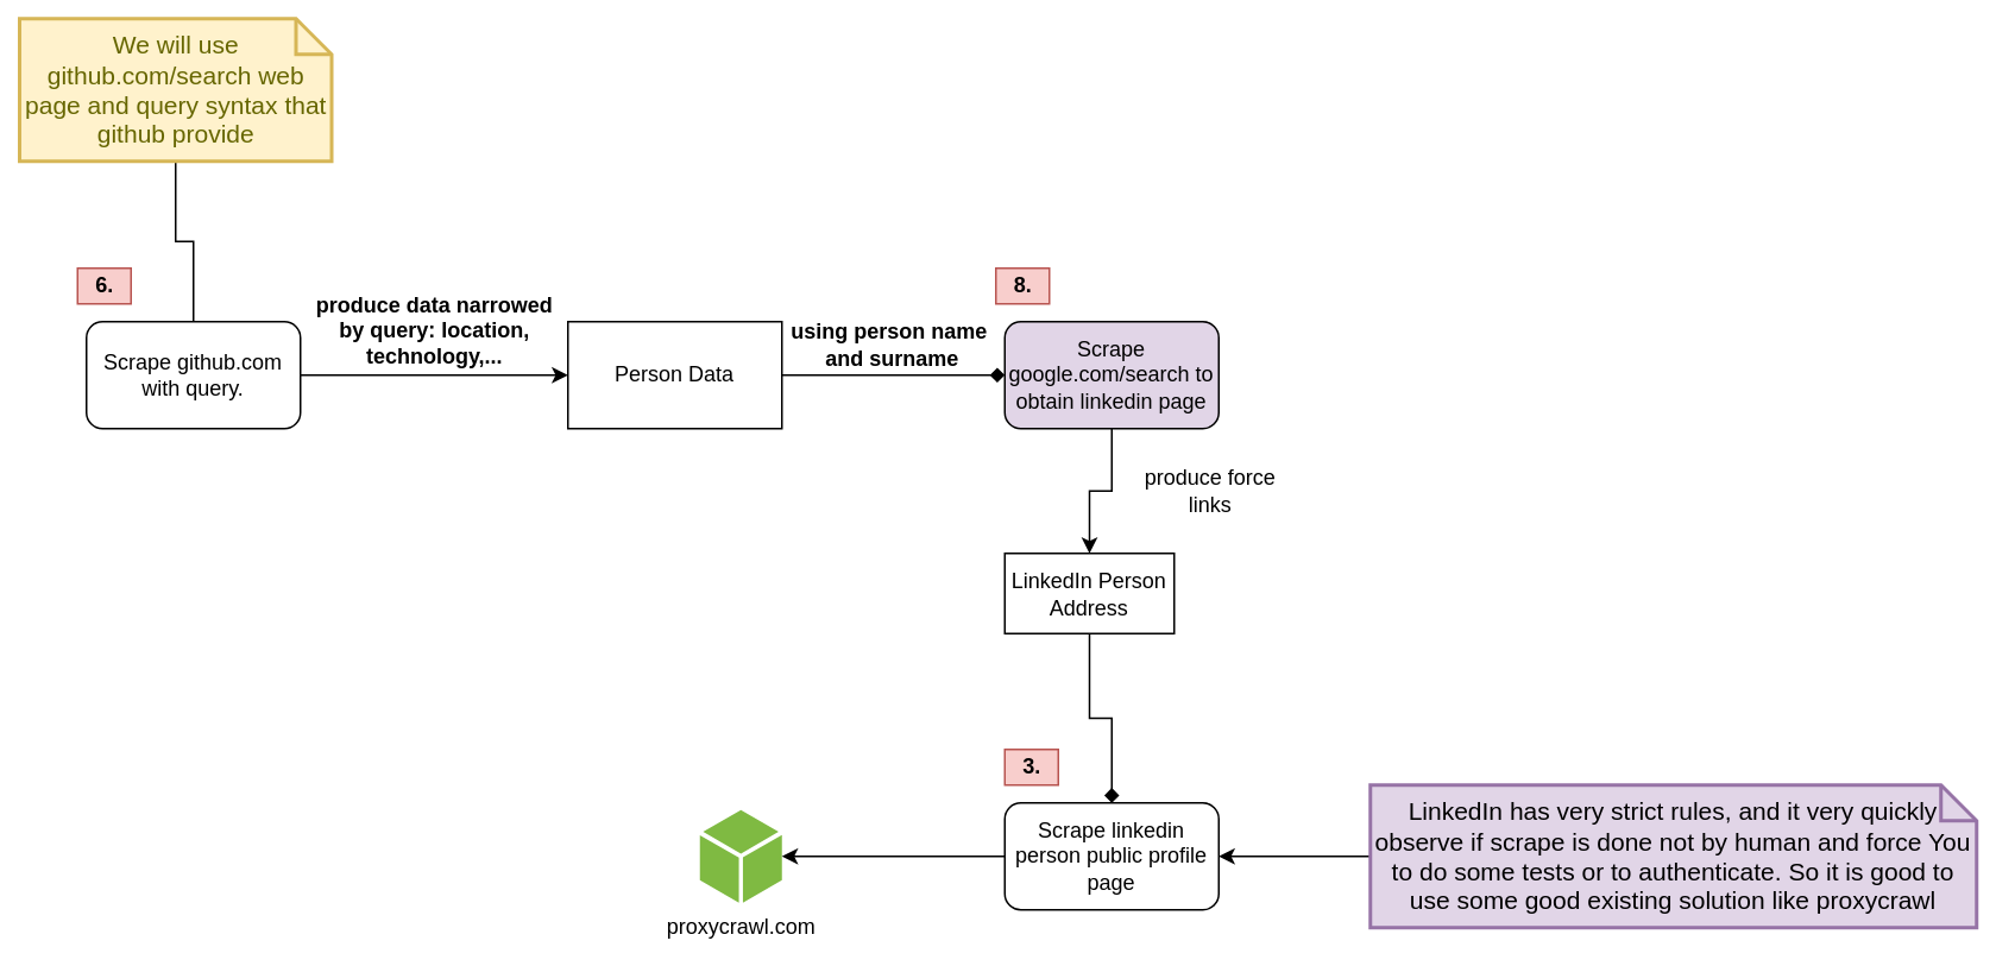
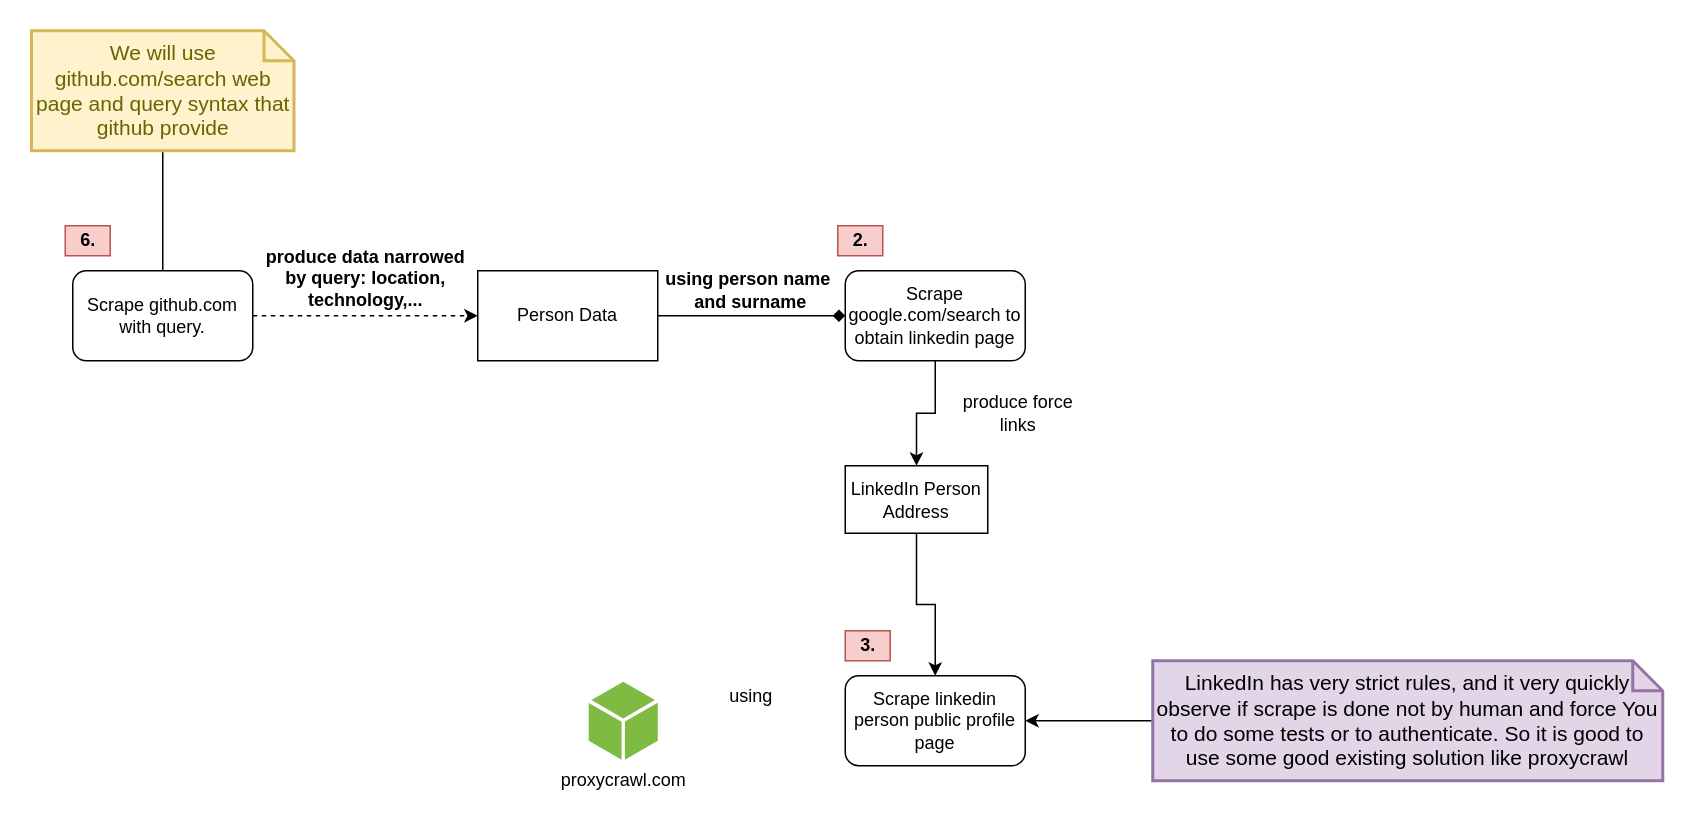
- <mxCell id="5" value="We will use github.com/search web page and query syntax that github provide" style="shape=note;strokeWidth=2;fontSize=14;size=20;whiteSpace=wrap;html=1;fillColor=#fff2cc;strokeColor=#d6b656;fontColor=#666600;" vertex="1" parent="1"><mxGeometry x="10.5" y="10" width="175" height="80" as="geometry" /></mxCell>
+ <mxCell id="5" value="We will use github.com/search web page and query syntax that github provide" style="shape=note;strokeWidth=2;fontSize=14;size=20;whiteSpace=wrap;html=1;fillColor=#fff2cc;strokeColor=#d6b656;fontColor=#666600;" vertex="1" parent="1"><mxGeometry x="20.5" y="20" width="175" height="80" as="geometry" /></mxCell>
- <mxCell id="16" value="8." style="text;html=1;align=center;verticalAlign=middle;resizable=0;points=[];autosize=1;fillColor=#f8cecc;strokeColor=#b85450;fontStyle=1" vertex="1" parent="1"><mxGeometry x="558" y="150" width="30" height="20" as="geometry" /></mxCell>
+ <mxCell id="16" value="2." style="text;html=1;align=center;verticalAlign=middle;resizable=0;points=[];autosize=1;fillColor=#f8cecc;strokeColor=#b85450;fontStyle=1" vertex="1" parent="1"><mxGeometry x="558" y="150" width="30" height="20" as="geometry" /></mxCell>
- <mxCell id="3" style="edgeStyle=orthogonalEdgeStyle;rounded=0;orthogonalLoop=1;jettySize=auto;html=1;" edge="1" parent="1" source="4" target="7"><mxGeometry relative="1" as="geometry" /></mxCell>
+ <mxCell id="3" style="edgeStyle=orthogonalEdgeStyle;rounded=0;orthogonalLoop=1;jettySize=auto;html=1;dashed=1;" edge="1" parent="1" source="4" target="7"><mxGeometry relative="1" as="geometry" /></mxCell>
- <mxCell id="10" value="Scrape google.com/search to obtain linkedin page" style="rounded=1;whiteSpace=wrap;html=1;fillColor=#e1d5e7;" vertex="1" parent="1"><mxGeometry x="563" y="180" width="120" height="60" as="geometry" /></mxCell>
+ <mxCell id="10" value="Scrape google.com/search to obtain linkedin page" style="rounded=1;whiteSpace=wrap;html=1;" vertex="1" parent="1"><mxGeometry x="563" y="180" width="120" height="60" as="geometry" /></mxCell>
- <mxCell id="13" style="edgeStyle=orthogonalEdgeStyle;rounded=0;orthogonalLoop=1;jettySize=auto;html=1;endArrow=diamond;" edge="1" parent="1" source="14" target="19"><mxGeometry relative="1" as="geometry" /></mxCell>
+ <mxCell id="13" style="edgeStyle=orthogonalEdgeStyle;rounded=0;orthogonalLoop=1;jettySize=auto;html=1;" edge="1" parent="1" source="14" target="19"><mxGeometry relative="1" as="geometry" /></mxCell>
+ <mxCell id="21" value="using" style="text;html=1;align=center;verticalAlign=middle;resizable=0;points=[];autosize=1;" vertex="1" parent="1"><mxGeometry x="480" y="454" width="40" height="20" as="geometry" /></mxCell>
- <mxCell id="18" style="edgeStyle=orthogonalEdgeStyle;rounded=0;orthogonalLoop=1;jettySize=auto;html=1;" edge="1" parent="1" source="19" target="12"><mxGeometry relative="1" as="geometry" /></mxCell>
